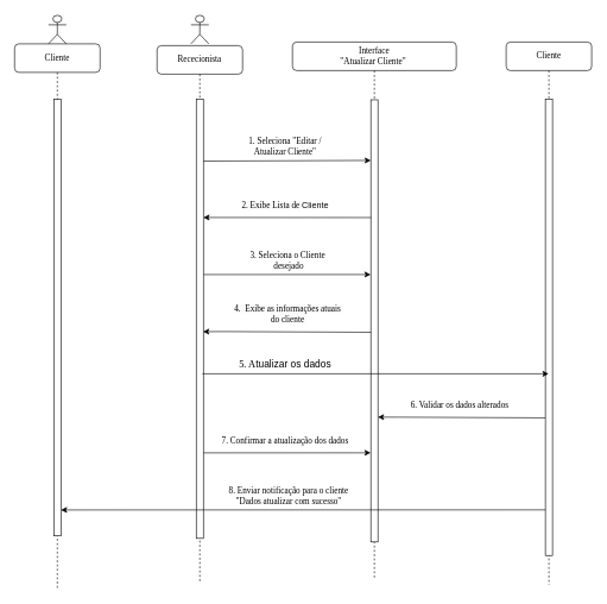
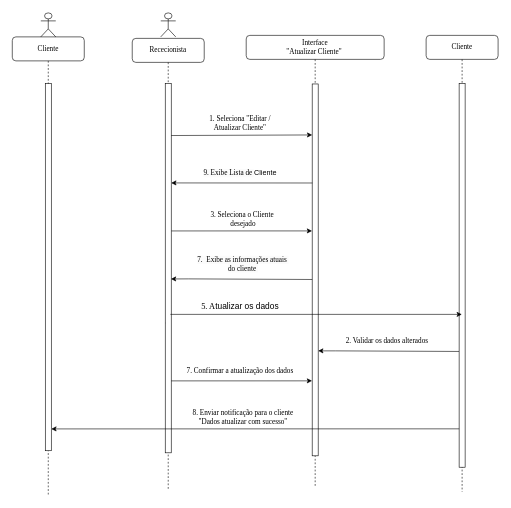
- <mxCell id="19" value="&lt;span style=&quot;color: rgb(0, 0, 0); font-family: Verdana; font-size: 12px; font-style: normal; font-variant-ligatures: normal; font-variant-caps: normal; font-weight: 400; letter-spacing: normal; orphans: 2; text-indent: 0px; text-transform: none; widows: 2; word-spacing: 0px; -webkit-text-stroke-width: 0px; white-space: nowrap; background-color: rgb(251, 251, 251); text-decoration-thickness: initial; text-decoration-style: initial; text-decoration-color: initial; float: none; display: inline !important;&quot;&gt;2. Exibe Lista de&amp;nbsp;&lt;/span&gt;&lt;span style=&quot;background-color: initial; font-size: 12px;&quot;&gt;Cliente&lt;/span&gt;" style="text;whiteSpace=wrap;html=1;fontSize=12;align=center;" parent="1" vertex="1"><mxGeometry x="325" y="274" width="150" height="29" as="geometry" /></mxCell>
+ <mxCell id="19" value="&lt;span style=&quot;color: rgb(0, 0, 0); font-family: Verdana; font-size: 12px; font-style: normal; font-variant-ligatures: normal; font-variant-caps: normal; font-weight: 400; letter-spacing: normal; orphans: 2; text-indent: 0px; text-transform: none; widows: 2; word-spacing: 0px; -webkit-text-stroke-width: 0px; white-space: nowrap; background-color: rgb(251, 251, 251); text-decoration-thickness: initial; text-decoration-style: initial; text-decoration-color: initial; float: none; display: inline !important;&quot;&gt;9. Exibe Lista de&amp;nbsp;&lt;/span&gt;&lt;span style=&quot;background-color: initial; font-size: 12px;&quot;&gt;Cliente&lt;/span&gt;" style="text;whiteSpace=wrap;html=1;fontSize=12;align=center;" parent="1" vertex="1"><mxGeometry x="325" y="274" width="150" height="29" as="geometry" /></mxCell>
- <mxCell id="22" value="&lt;span style=&quot;color: rgb(0, 0, 0); font-family: Verdana; font-style: normal; font-variant-ligatures: normal; font-variant-caps: normal; font-weight: 400; letter-spacing: normal; orphans: 2; text-indent: 0px; text-transform: none; widows: 2; word-spacing: 0px; -webkit-text-stroke-width: 0px; white-space: nowrap; background-color: rgb(251, 251, 251); text-decoration-thickness: initial; text-decoration-style: initial; text-decoration-color: initial; float: none; font-size: 12px; display: inline !important;&quot;&gt;4.&amp;nbsp; E&lt;span style=&quot;line-height: 107%; font-size: 12px;&quot;&gt;xibe as informações atuais&amp;nbsp;&lt;/span&gt;&lt;/span&gt;&lt;div style=&quot;font-size: 12px;&quot;&gt;&lt;span style=&quot;color: rgb(0, 0, 0); font-family: Verdana; font-style: normal; font-variant-ligatures: normal; font-variant-caps: normal; font-weight: 400; letter-spacing: normal; orphans: 2; text-indent: 0px; text-transform: none; widows: 2; word-spacing: 0px; -webkit-text-stroke-width: 0px; white-space: nowrap; background-color: rgb(251, 251, 251); text-decoration-thickness: initial; text-decoration-style: initial; text-decoration-color: initial; float: none; font-size: 12px; display: inline !important;&quot;&gt;&lt;span style=&quot;line-height: 107%; font-size: 12px;&quot;&gt;do cliente&amp;nbsp;&lt;/span&gt;&lt;br style=&quot;font-size: 12px;&quot;&gt;&lt;/span&gt;&lt;/div&gt;" style="text;whiteSpace=wrap;html=1;align=center;fontSize=12;" parent="1" vertex="1"><mxGeometry x="300" y="418.5" width="210" height="40" as="geometry" /></mxCell>
+ <mxCell id="22" value="&lt;span style=&quot;color: rgb(0, 0, 0); font-family: Verdana; font-style: normal; font-variant-ligatures: normal; font-variant-caps: normal; font-weight: 400; letter-spacing: normal; orphans: 2; text-indent: 0px; text-transform: none; widows: 2; word-spacing: 0px; -webkit-text-stroke-width: 0px; white-space: nowrap; background-color: rgb(251, 251, 251); text-decoration-thickness: initial; text-decoration-style: initial; text-decoration-color: initial; float: none; font-size: 12px; display: inline !important;&quot;&gt;7.&amp;nbsp; E&lt;span style=&quot;line-height: 107%; font-size: 12px;&quot;&gt;xibe as informações atuais&amp;nbsp;&lt;/span&gt;&lt;/span&gt;&lt;div style=&quot;font-size: 12px;&quot;&gt;&lt;span style=&quot;color: rgb(0, 0, 0); font-family: Verdana; font-style: normal; font-variant-ligatures: normal; font-variant-caps: normal; font-weight: 400; letter-spacing: normal; orphans: 2; text-indent: 0px; text-transform: none; widows: 2; word-spacing: 0px; -webkit-text-stroke-width: 0px; white-space: nowrap; background-color: rgb(251, 251, 251); text-decoration-thickness: initial; text-decoration-style: initial; text-decoration-color: initial; float: none; font-size: 12px; display: inline !important;&quot;&gt;&lt;span style=&quot;line-height: 107%; font-size: 12px;&quot;&gt;do cliente&amp;nbsp;&lt;/span&gt;&lt;br style=&quot;font-size: 12px;&quot;&gt;&lt;/span&gt;&lt;/div&gt;" style="text;whiteSpace=wrap;html=1;align=center;fontSize=12;" parent="1" vertex="1"><mxGeometry x="300" y="418.5" width="210" height="40" as="geometry" /></mxCell>
- <mxCell id="28" value="&lt;div style=&quot;&quot;&gt;&lt;font face=&quot;Verdana&quot;&gt;&lt;span style=&quot;text-wrap-mode: nowrap;&quot;&gt;6. Validar os dados alterados&lt;/span&gt;&lt;/font&gt;&lt;/div&gt;" style="text;whiteSpace=wrap;html=1;align=center;" parent="1" vertex="1"><mxGeometry x="570" y="554" width="150" height="24" as="geometry" /></mxCell>
+ <mxCell id="28" value="&lt;div style=&quot;&quot;&gt;&lt;font face=&quot;Verdana&quot;&gt;&lt;span style=&quot;text-wrap-mode: nowrap;&quot;&gt;2. Validar os dados alterados&lt;/span&gt;&lt;/font&gt;&lt;/div&gt;" style="text;whiteSpace=wrap;html=1;align=center;" parent="1" vertex="1"><mxGeometry x="570" y="554" width="150" height="24" as="geometry" /></mxCell>
